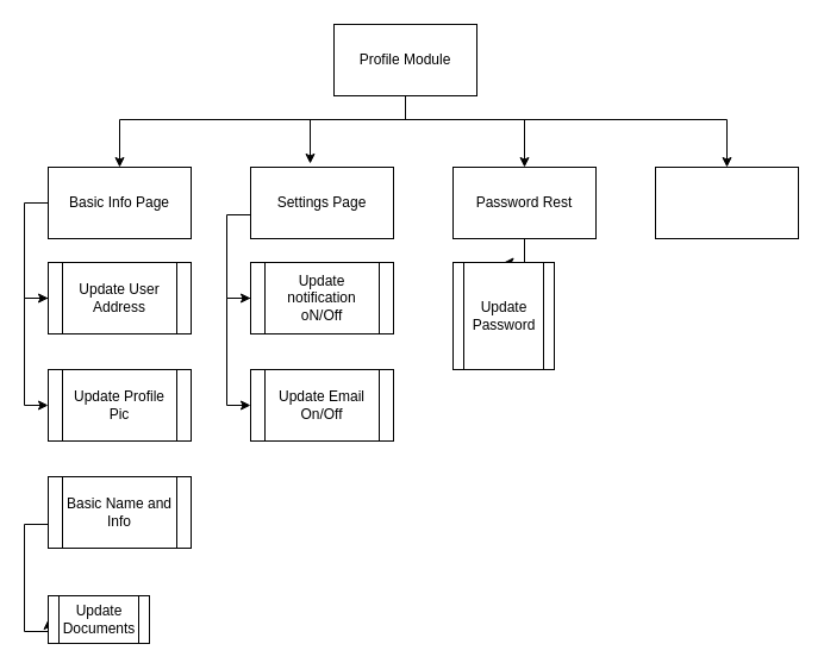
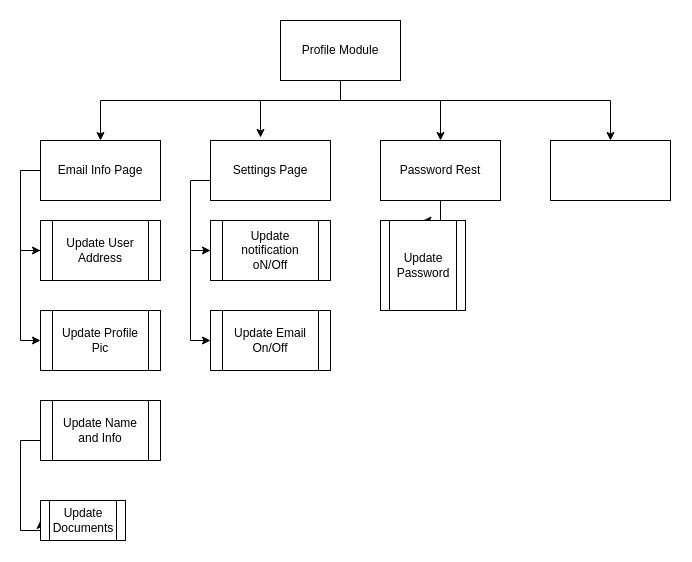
- <mxCell id="8" value="Basic Info Page" style="rounded=0;whiteSpace=wrap;html=1;" vertex="1" parent="1"><mxGeometry x="40" y="140" width="120" height="60" as="geometry" /></mxCell>
+ <mxCell id="8" value="Email Info Page" style="rounded=0;whiteSpace=wrap;html=1;" vertex="1" parent="1"><mxGeometry x="40" y="140" width="120" height="60" as="geometry" /></mxCell>
- <mxCell id="17" value="Basic Name and Info" style="shape=process;whiteSpace=wrap;html=1;backgroundOutline=1;" vertex="1" parent="1"><mxGeometry x="40" y="400" width="120" height="60" as="geometry" /></mxCell>
+ <mxCell id="17" value="Update Name and Info" style="shape=process;whiteSpace=wrap;html=1;backgroundOutline=1;" vertex="1" parent="1"><mxGeometry x="40" y="400" width="120" height="60" as="geometry" /></mxCell>
